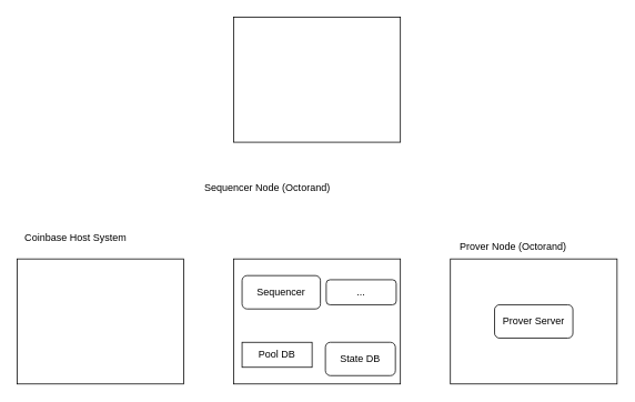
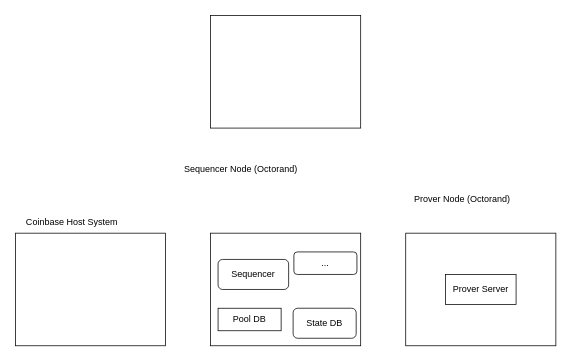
- <mxCell id="3" value="Coinbase Host System" style="text;html=1;align=center;verticalAlign=middle;resizable=0;points=[];autosize=1;strokeColor=none;fillColor=none;" vertex="1" parent="1"><mxGeometry x="15" y="270" width="150" height="30" as="geometry" /></mxCell>
+ <mxCell id="3" value="Coinbase Host System" style="text;html=1;align=center;verticalAlign=middle;resizable=0;points=[];autosize=1;strokeColor=none;fillColor=none;" vertex="1" parent="1"><mxGeometry x="20" y="280" width="150" height="30" as="geometry" /></mxCell>
- <mxCell id="5" value="Prover Node (Octorand)" style="text;html=1;align=center;verticalAlign=middle;resizable=0;points=[];autosize=1;strokeColor=none;fillColor=none;" vertex="1" parent="1"><mxGeometry x="540" y="280" width="150" height="30" as="geometry" /></mxCell>
+ <mxCell id="5" value="Prover Node (Octorand)" style="text;html=1;align=center;verticalAlign=middle;resizable=0;points=[];autosize=1;strokeColor=none;fillColor=none;" vertex="1" parent="1"><mxGeometry x="540" y="250" width="150" height="30" as="geometry" /></mxCell>
- <mxCell id="9" value="Sequencer" style="rounded=1;whiteSpace=wrap;html=1;" vertex="1" parent="1"><mxGeometry x="290" y="330" width="94" height="40" as="geometry" /></mxCell>
+ <mxCell id="9" value="Sequencer" style="rounded=1;whiteSpace=wrap;html=1;" vertex="1" parent="1"><mxGeometry x="290" y="345" width="94" height="40" as="geometry" /></mxCell>
- <mxCell id="13" value="Prover Server" style="rounded=1;whiteSpace=wrap;html=1;" vertex="1" parent="1"><mxGeometry x="593" y="365" width="94" height="40" as="geometry" /></mxCell>
+ <mxCell id="13" value="Prover Server" style="whiteSpace=wrap;html=1;rounded=0;" vertex="1" parent="1"><mxGeometry x="593" y="365" width="94" height="40" as="geometry" /></mxCell>
